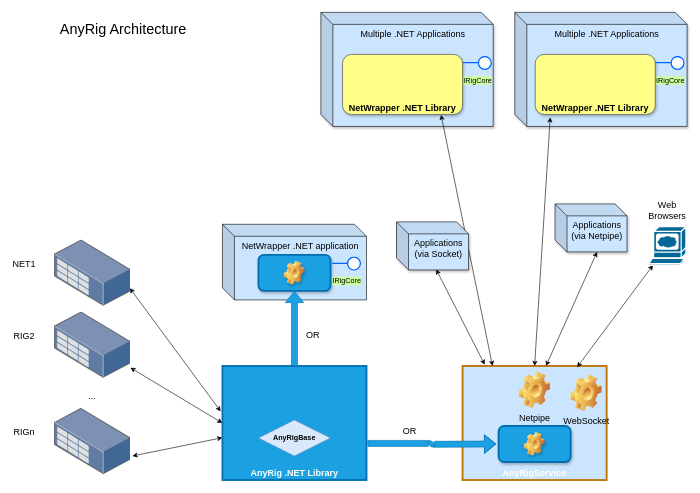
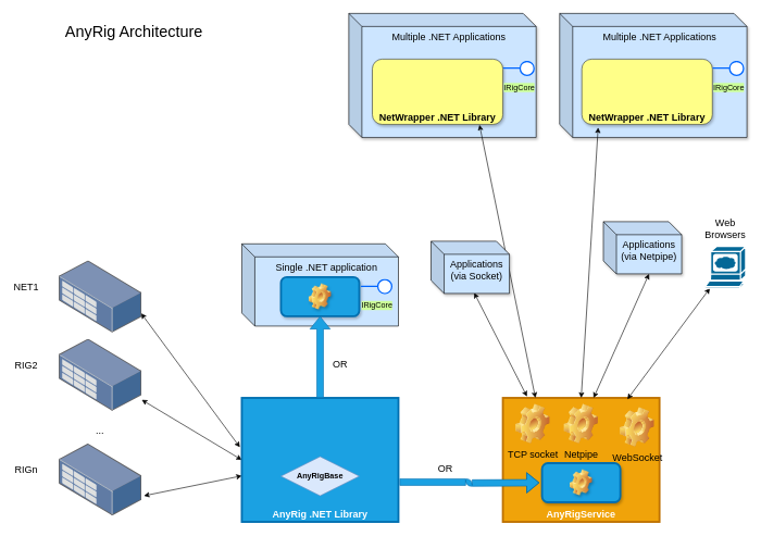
- <mxCell id="9" value="NetWrapper .NET application" style="shape=cube;whiteSpace=wrap;boundedLbl=1;backgroundOutline=1;darkOpacity=0.05;darkOpacity2=0.1;shadow=0;fontSize=15;verticalAlign=top;glass=0;labelBackgroundColor=none;fillColor=#cce5ff;html=1;sketch=0;" parent="1" vertex="1"><mxGeometry x="370" y="373" width="240" height="126" as="geometry" /></mxCell>
+ <mxCell id="9" value="Single .NET application" style="shape=cube;whiteSpace=wrap;boundedLbl=1;backgroundOutline=1;darkOpacity=0.05;darkOpacity2=0.1;shadow=0;fontSize=15;verticalAlign=top;glass=0;labelBackgroundColor=none;fillColor=#cce5ff;html=1;sketch=0;" parent="1" vertex="1"><mxGeometry x="370" y="373" width="240" height="126" as="geometry" /></mxCell>
+ <mxCell id="15" value="TCP socket" style="shape=image;html=1;verticalLabelPosition=bottom;verticalAlign=top;imageAspect=1;aspect=fixed;image=img/clipart/Gear_128x128.png;shadow=0;glass=0;labelBackgroundColor=none;strokeColor=#000000;fillColor=#ffffff;gradientColor=none;fontSize=15;sketch=0;" parent="1" vertex="1"><mxGeometry x="790" y="618.5" width="52" height="61" as="geometry" /></mxCell>
- <mxCell id="8" value="AnyRigService" style="whiteSpace=wrap;html=1;shadow=0;glass=0;fillColor=#cce5ff;strokeColor=#BD7000;fontColor=#ffffff;fontStyle=1;fontSize=15;labelPosition=center;verticalLabelPosition=middle;align=center;verticalAlign=bottom;strokeWidth=3;sketch=0;" parent="1" vertex="1"><mxGeometry x="770" y="609" width="240" height="190" as="geometry" /></mxCell>
+ <mxCell id="8" value="AnyRigService" style="whiteSpace=wrap;html=1;shadow=0;glass=0;fillColor=#f0a30a;strokeColor=#BD7000;fontColor=#ffffff;fontStyle=1;fontSize=15;labelPosition=center;verticalLabelPosition=middle;align=center;verticalAlign=bottom;strokeWidth=3;sketch=0;" parent="1" vertex="1"><mxGeometry x="770" y="609" width="240" height="190" as="geometry" /></mxCell>
